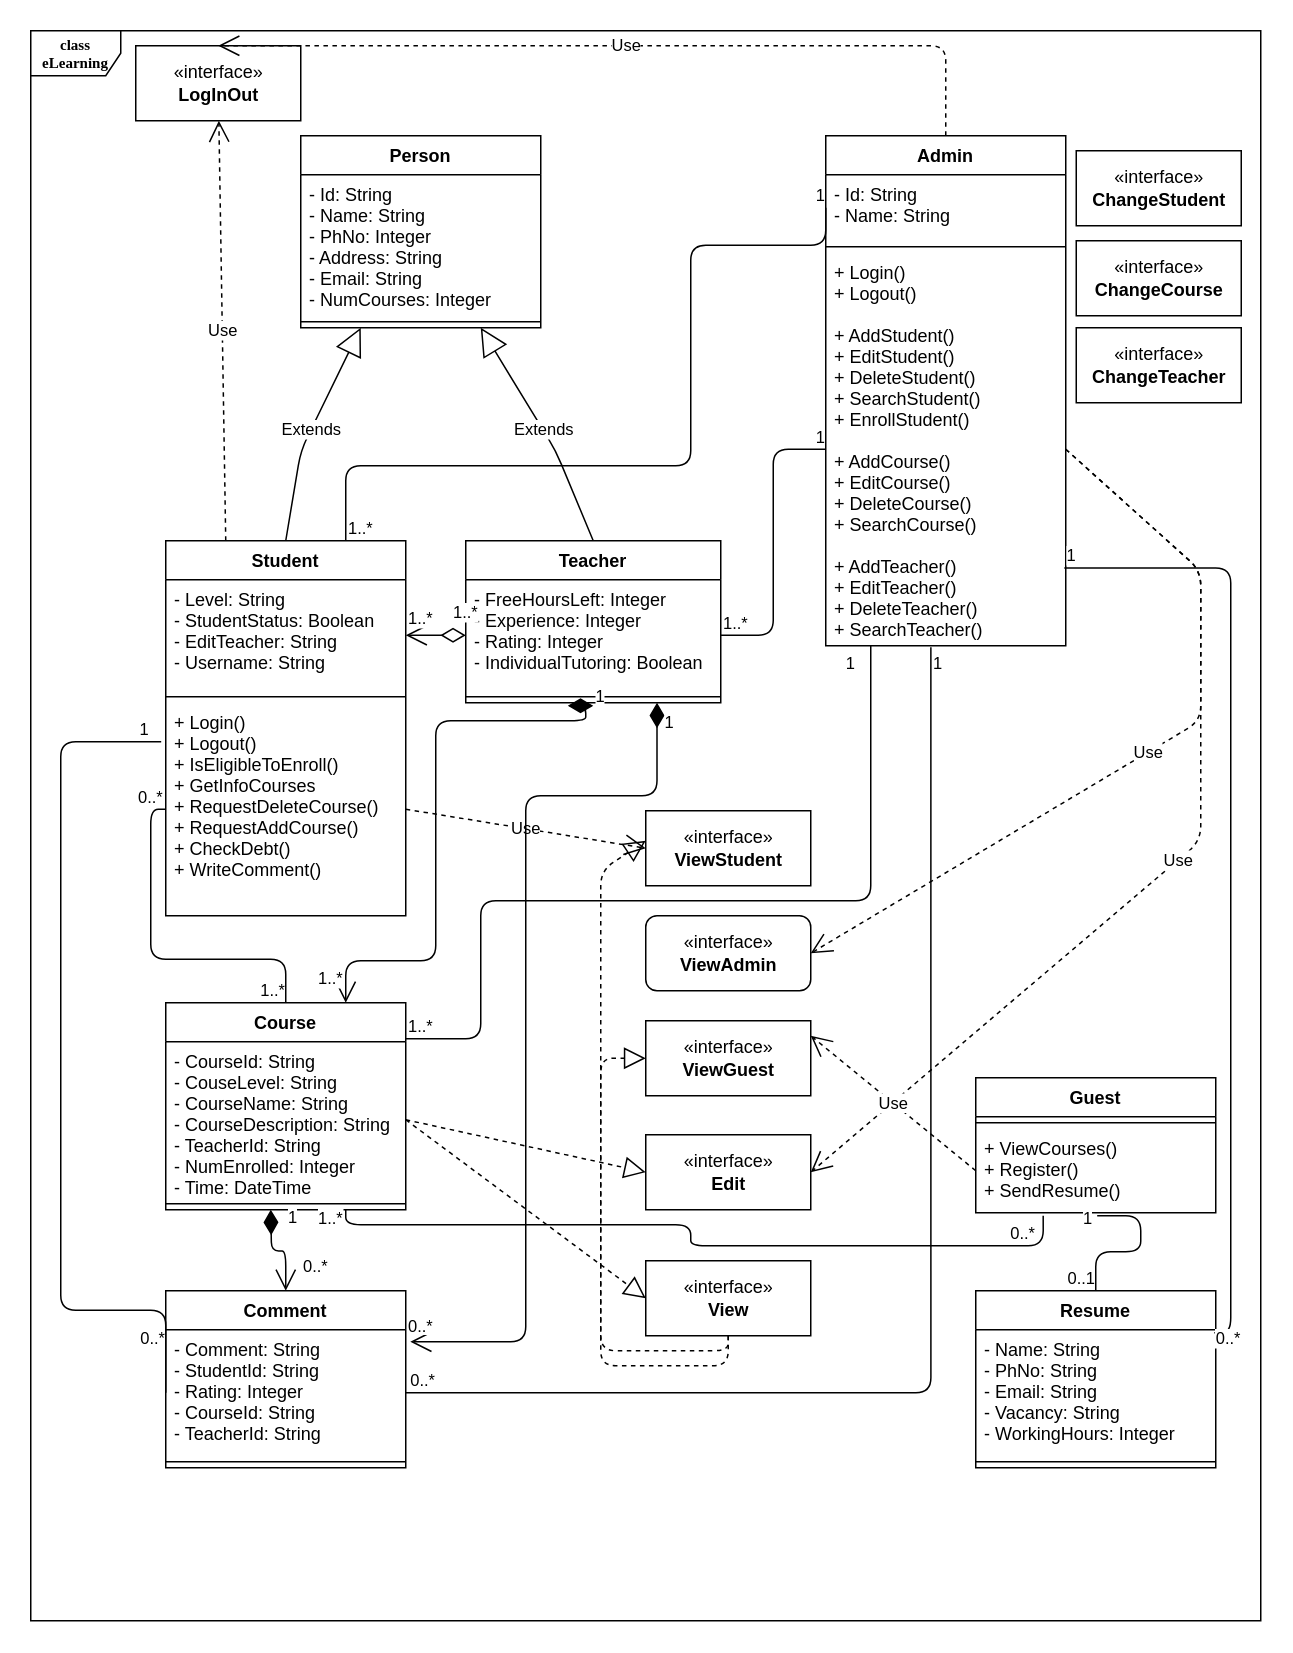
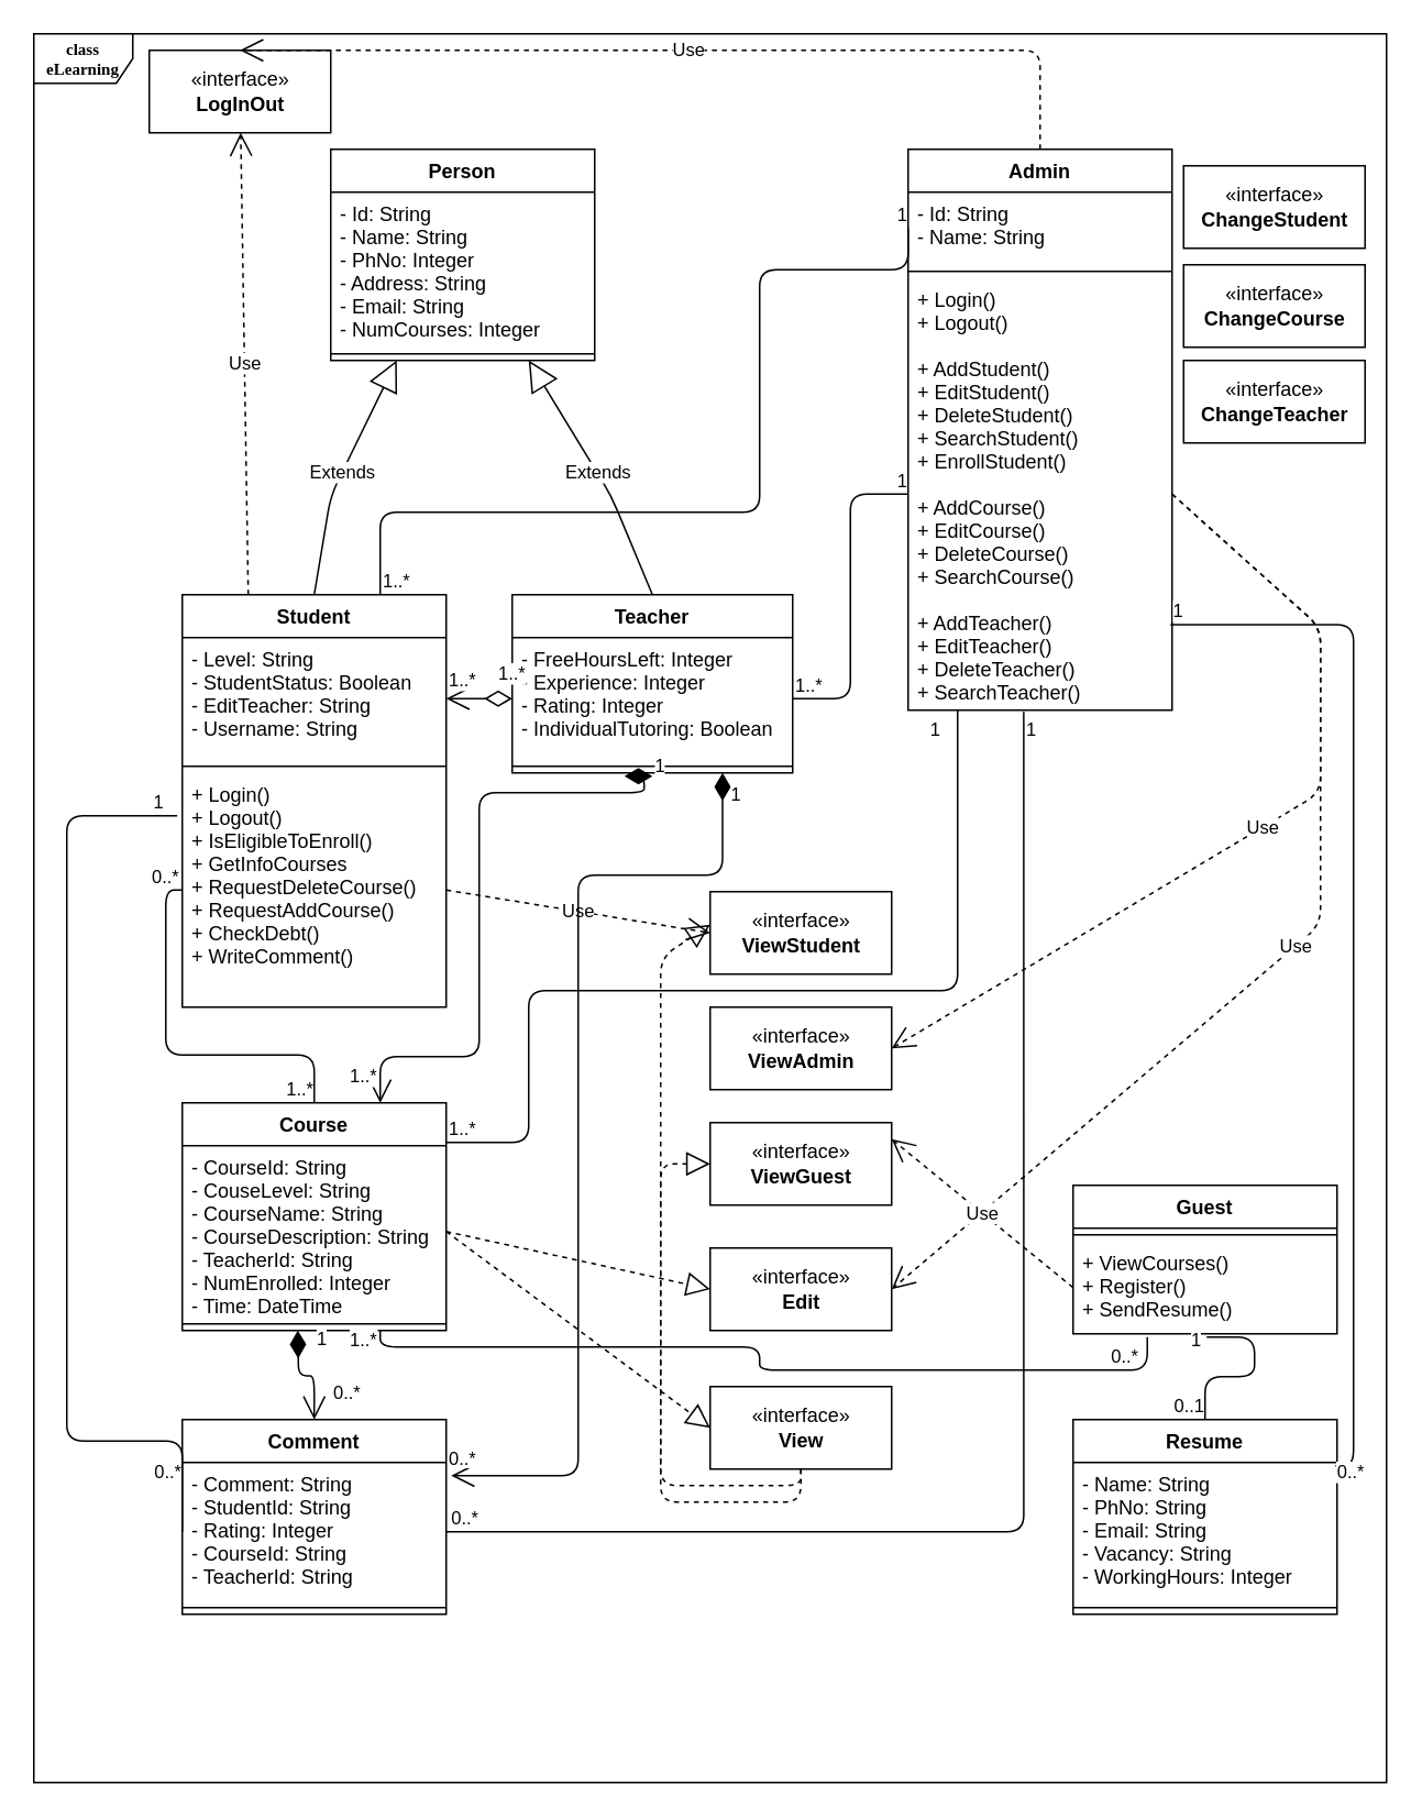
- <mxCell id="77" value="«interface»&lt;br&gt;&lt;b&gt;ViewAdmin&lt;/b&gt;" style="html=1;rounded=1;" parent="1" vertex="1"><mxGeometry x="430" y="610" width="110" height="50" as="geometry" /></mxCell>
+ <mxCell id="77" value="«interface»&lt;br&gt;&lt;b&gt;ViewAdmin&lt;/b&gt;" style="html=1;" parent="1" vertex="1"><mxGeometry x="430" y="610" width="110" height="50" as="geometry" /></mxCell>
